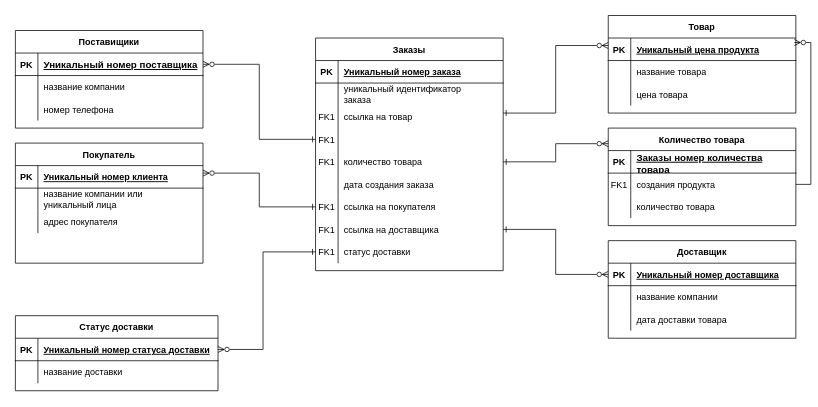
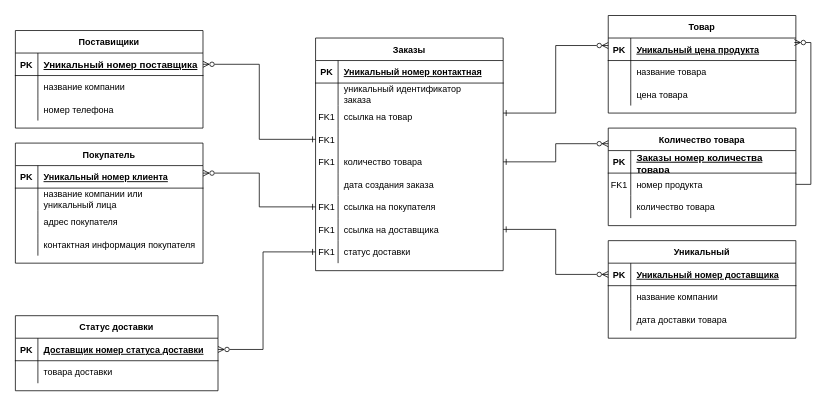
- <mxCell id="38" value="Уникальный номер заказа" style="shape=partialRectangle;overflow=hidden;connectable=0;fillColor=none;top=0;left=0;bottom=0;right=0;align=left;spacingLeft=6;fontStyle=5;" vertex="1" parent="36"><mxGeometry x="30" width="220" height="30" as="geometry"><mxRectangle width="220" height="30" as="alternateBounds" /></mxGeometry></mxCell>
+ <mxCell id="38" value="Уникальный номер контактная" style="shape=partialRectangle;overflow=hidden;connectable=0;fillColor=none;top=0;left=0;bottom=0;right=0;align=left;spacingLeft=6;fontStyle=5;" vertex="1" parent="36"><mxGeometry x="30" width="220" height="30" as="geometry"><mxRectangle width="220" height="30" as="alternateBounds" /></mxGeometry></mxCell>
- <mxCell id="91" value="создания продукта" style="shape=partialRectangle;overflow=hidden;connectable=0;fillColor=none;top=0;left=0;bottom=0;right=0;align=left;spacingLeft=6;" vertex="1" parent="89"><mxGeometry x="30" width="220" height="30" as="geometry"><mxRectangle width="220" height="30" as="alternateBounds" /></mxGeometry></mxCell>
+ <mxCell id="91" value="номер продукта" style="shape=partialRectangle;overflow=hidden;connectable=0;fillColor=none;top=0;left=0;bottom=0;right=0;align=left;spacingLeft=6;" vertex="1" parent="89"><mxGeometry x="30" width="220" height="30" as="geometry"><mxRectangle width="220" height="30" as="alternateBounds" /></mxGeometry></mxCell>
+ <mxCell id="34" value="контактная информация покупателя" style="shape=partialRectangle;overflow=hidden;connectable=0;fillColor=none;top=0;left=0;bottom=0;right=0;align=left;spacingLeft=6;" vertex="1" parent="32"><mxGeometry x="30" width="220" height="30" as="geometry"><mxRectangle width="220" height="30" as="alternateBounds" /></mxGeometry></mxCell>
- <mxCell id="62" value="Доставщик" style="shape=table;startSize=30;container=1;collapsible=1;childLayout=tableLayout;fixedRows=1;rowLines=0;fontStyle=1;align=center;resizeLast=1;" vertex="1" parent="1"><mxGeometry x="810" y="320" width="250" height="130" as="geometry" /></mxCell>
+ <mxCell id="62" value="Уникальный" style="shape=table;startSize=30;container=1;collapsible=1;childLayout=tableLayout;fixedRows=1;rowLines=0;fontStyle=1;align=center;resizeLast=1;" vertex="1" parent="1"><mxGeometry x="810" y="320" width="250" height="130" as="geometry" /></mxCell>
- <mxCell id="79" value="Уникальный номер статуса доставки" style="shape=partialRectangle;overflow=hidden;connectable=0;fillColor=none;top=0;left=0;bottom=0;right=0;align=left;spacingLeft=6;fontStyle=5;" vertex="1" parent="77"><mxGeometry x="30" width="240" height="30" as="geometry"><mxRectangle width="240" height="30" as="alternateBounds" /></mxGeometry></mxCell>
+ <mxCell id="79" value="Доставщик номер статуса доставки" style="shape=partialRectangle;overflow=hidden;connectable=0;fillColor=none;top=0;left=0;bottom=0;right=0;align=left;spacingLeft=6;fontStyle=5;" vertex="1" parent="77"><mxGeometry x="30" width="240" height="30" as="geometry"><mxRectangle width="240" height="30" as="alternateBounds" /></mxGeometry></mxCell>
- <mxCell id="82" value="название доставки" style="shape=partialRectangle;overflow=hidden;connectable=0;fillColor=none;top=0;left=0;bottom=0;right=0;align=left;spacingLeft=6;" vertex="1" parent="80"><mxGeometry x="30" width="240" height="30" as="geometry"><mxRectangle width="240" height="30" as="alternateBounds" /></mxGeometry></mxCell>
+ <mxCell id="82" value="товара доставки" style="shape=partialRectangle;overflow=hidden;connectable=0;fillColor=none;top=0;left=0;bottom=0;right=0;align=left;spacingLeft=6;" vertex="1" parent="80"><mxGeometry x="30" width="240" height="30" as="geometry"><mxRectangle width="240" height="30" as="alternateBounds" /></mxGeometry></mxCell>
